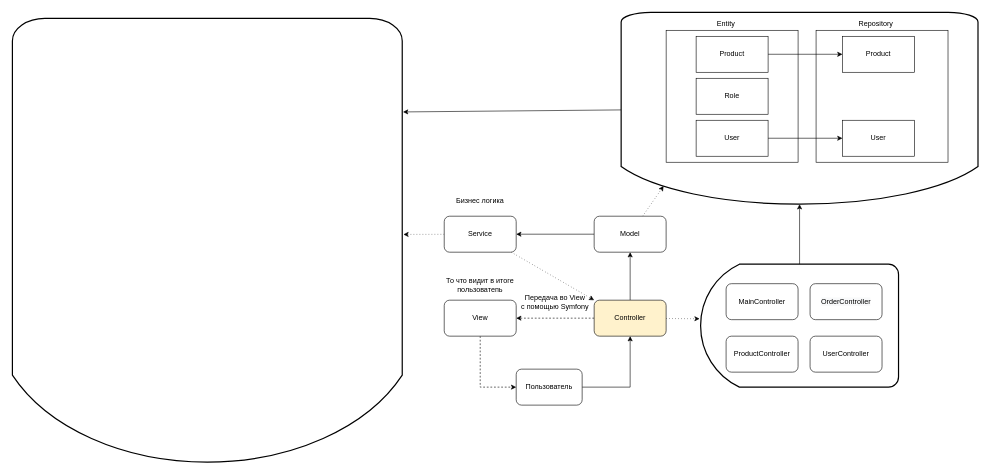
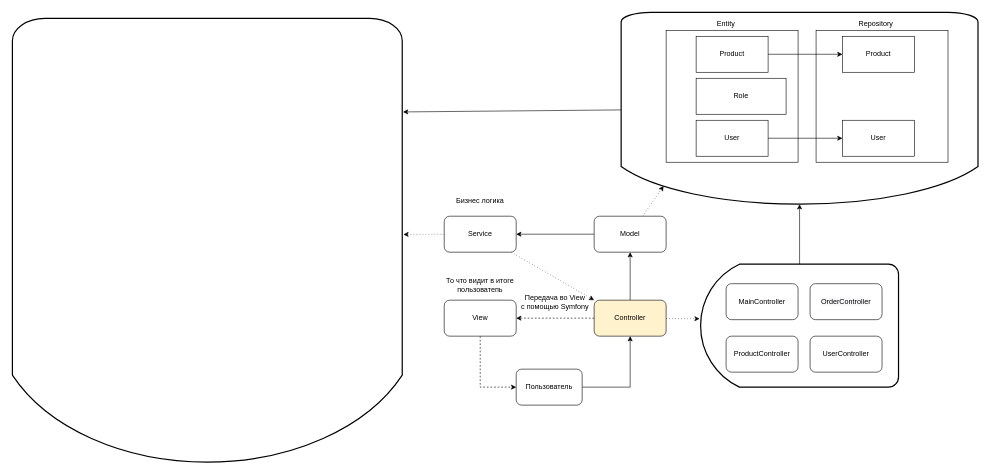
- <mxCell id="33" value="Role" style="rounded=0;whiteSpace=wrap;html=1;shadow=0;labelBackgroundColor=none;sketch=0;fillColor=#ffffff;gradientColor=none;" vertex="1" parent="1"><mxGeometry x="1160" y="130" width="120" height="60" as="geometry" /></mxCell>
+ <mxCell id="33" value="Role" style="rounded=0;whiteSpace=wrap;html=1;shadow=0;labelBackgroundColor=none;sketch=0;fillColor=#ffffff;gradientColor=none;" vertex="1" parent="1"><mxGeometry x="1160" y="130" width="150" height="60" as="geometry" /></mxCell>
